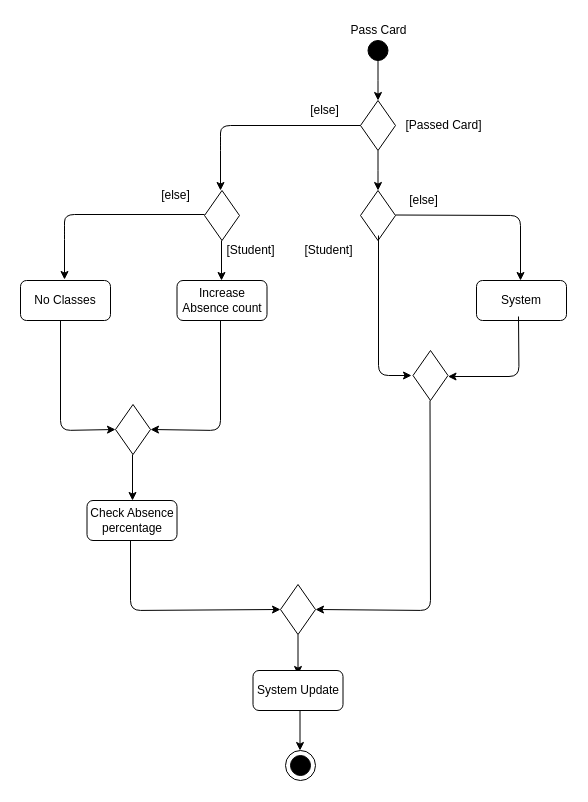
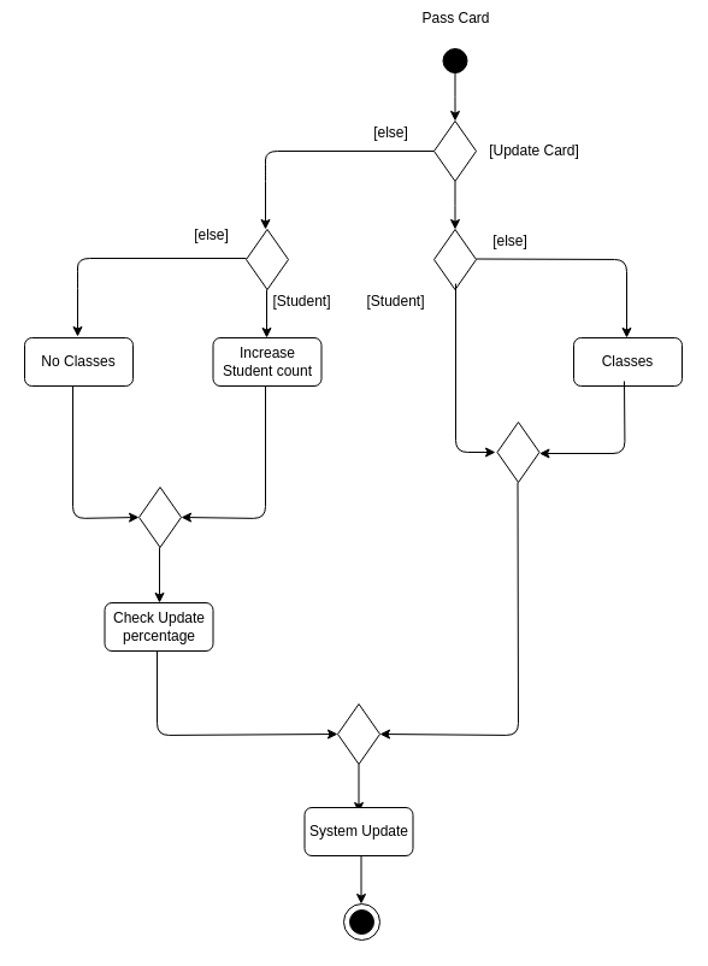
- <mxCell id="4" value="&lt;div&gt;Pass Card&lt;/div&gt;" style="text;html=1;align=center;verticalAlign=middle;resizable=0;points=[];autosize=1;" vertex="1" parent="1"><mxGeometry x="342.5" y="20" width="70" height="20" as="geometry" /></mxCell>
+ <mxCell id="4" value="&lt;div&gt;Pass Card&lt;/div&gt;" style="text;html=1;align=center;verticalAlign=middle;resizable=0;points=[];autosize=1;" vertex="1" parent="1"><mxGeometry x="342.5" y="5" width="70" height="20" as="geometry" /></mxCell>
- <mxCell id="7" value="[Passed Card]" style="text;html=1;align=center;verticalAlign=middle;resizable=0;points=[];autosize=1;" vertex="1" parent="1"><mxGeometry x="397.5" y="115" width="90" height="20" as="geometry" /></mxCell>
+ <mxCell id="7" value="[Update Card]" style="text;html=1;align=center;verticalAlign=middle;resizable=0;points=[];autosize=1;" vertex="1" parent="1"><mxGeometry x="397.5" y="115" width="90" height="20" as="geometry" /></mxCell>
- <mxCell id="20" value="Increase Absence count" style="rounded=1;whiteSpace=wrap;html=1;strokeColor=#000000;fillColor=#FFFFFF;" vertex="1" parent="1"><mxGeometry x="176.5" y="280" width="90" height="40" as="geometry" /></mxCell>
+ <mxCell id="20" value="Increase Student count" style="rounded=1;whiteSpace=wrap;html=1;strokeColor=#000000;fillColor=#FFFFFF;" vertex="1" parent="1"><mxGeometry x="176.5" y="280" width="90" height="40" as="geometry" /></mxCell>
- <mxCell id="22" value="System" style="rounded=1;whiteSpace=wrap;html=1;strokeColor=#000000;fillColor=#FFFFFF;" vertex="1" parent="1"><mxGeometry x="476" y="280" width="90" height="40" as="geometry" /></mxCell>
+ <mxCell id="22" value="Classes" style="rounded=1;whiteSpace=wrap;html=1;strokeColor=#000000;fillColor=#FFFFFF;" vertex="1" parent="1"><mxGeometry x="476" y="280" width="90" height="40" as="geometry" /></mxCell>
- <mxCell id="29" value="Check Absence percentage" style="rounded=1;whiteSpace=wrap;html=1;strokeColor=#000000;fillColor=#FFFFFF;" vertex="1" parent="1"><mxGeometry x="86.5" y="500" width="90" height="40" as="geometry" /></mxCell>
+ <mxCell id="29" value="Check Update percentage" style="rounded=1;whiteSpace=wrap;html=1;strokeColor=#000000;fillColor=#FFFFFF;" vertex="1" parent="1"><mxGeometry x="86.5" y="500" width="90" height="40" as="geometry" /></mxCell>
